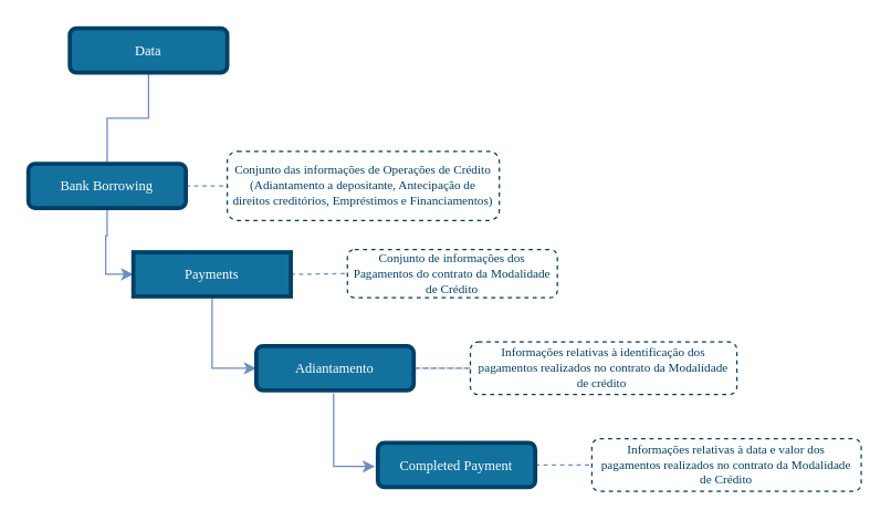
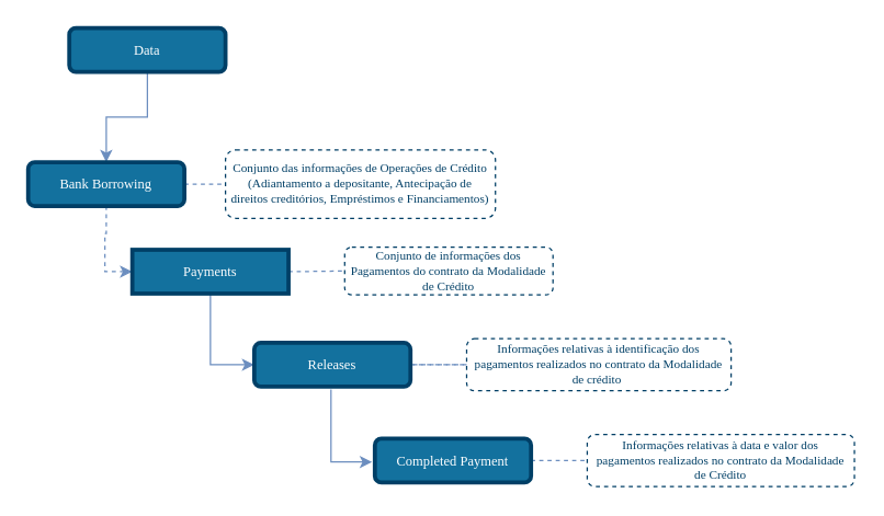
- <mxCell id="3" style="edgeStyle=orthogonalEdgeStyle;rounded=0;orthogonalLoop=1;jettySize=auto;html=1;entryX=0.5;entryY=0;entryDx=0;entryDy=0;endSize=6;fillColor=#dae8fc;strokeColor=#6c8ebf;comic=0;shadow=0;backgroundOutline=0;snapToPoint=0;fixDash=0;endArrow=none;endFill=1;exitX=0.5;exitY=1;exitDx=0;exitDy=0;" parent="1" source="12" target="6" edge="1"><mxGeometry relative="1" as="geometry"><mxPoint x="-120" y="-36" as="sourcePoint" /><mxPoint x="-120" y="-4" as="targetPoint" /></mxGeometry></mxCell>
+ <mxCell id="3" style="edgeStyle=orthogonalEdgeStyle;rounded=0;orthogonalLoop=1;jettySize=auto;html=1;entryX=0.5;entryY=0;entryDx=0;entryDy=0;endSize=6;fillColor=#dae8fc;strokeColor=#6c8ebf;comic=0;shadow=0;backgroundOutline=0;snapToPoint=0;fixDash=0;endArrow=classic;endFill=1;exitX=0.5;exitY=1;exitDx=0;exitDy=0;" parent="1" source="12" target="6" edge="1"><mxGeometry relative="1" as="geometry"><mxPoint x="-120" y="-36" as="sourcePoint" /><mxPoint x="-120" y="-4" as="targetPoint" /></mxGeometry></mxCell>
- <mxCell id="4" style="edgeStyle=orthogonalEdgeStyle;rounded=0;orthogonalLoop=1;jettySize=auto;html=1;exitX=0.5;exitY=1;exitDx=0;exitDy=0;entryX=0;entryY=0.5;entryDx=0;entryDy=0;strokeColor=#6C8EBF;endArrow=classic;endFill=1;" parent="1" source="6" target="14" edge="1"><mxGeometry relative="1" as="geometry" /></mxCell>
+ <mxCell id="4" style="edgeStyle=orthogonalEdgeStyle;rounded=0;orthogonalLoop=1;jettySize=auto;html=1;exitX=0.5;exitY=1;exitDx=0;exitDy=0;entryX=0;entryY=0.5;entryDx=0;entryDy=0;strokeColor=#6C8EBF;endArrow=classic;endFill=1;dashed=1;" parent="1" source="6" target="14" edge="1"><mxGeometry relative="1" as="geometry" /></mxCell>
- <mxCell id="15" value="Adiantamento" style="rounded=1;whiteSpace=wrap;html=1;comic=0;shadow=0;backgroundOutline=0;snapToPoint=0;fixDash=0;strokeWidth=3;fontFamily=Verdana;fontStyle=0;labelBackgroundColor=none;labelBorderColor=none;fontSize=10;fillColor=#13719E;strokeColor=#003F66;fontColor=#ffffff;" parent="1" vertex="1"><mxGeometry x="185" y="250" width="114" height="32" as="geometry" /></mxCell>
+ <mxCell id="15" value="Releases" style="rounded=1;whiteSpace=wrap;html=1;comic=0;shadow=0;backgroundOutline=0;snapToPoint=0;fixDash=0;strokeWidth=3;fontFamily=Verdana;fontStyle=0;labelBackgroundColor=none;labelBorderColor=none;fontSize=10;fillColor=#13719E;strokeColor=#003F66;fontColor=#ffffff;" parent="1" vertex="1"><mxGeometry x="185" y="250" width="114" height="32" as="geometry" /></mxCell>
